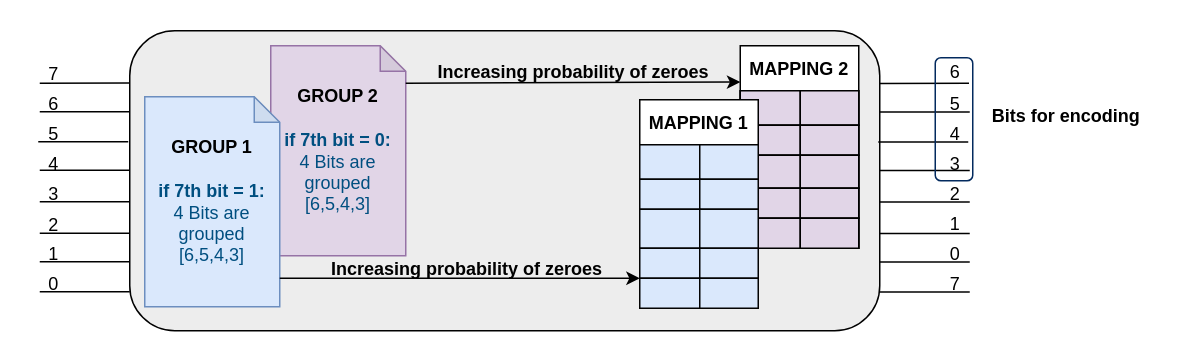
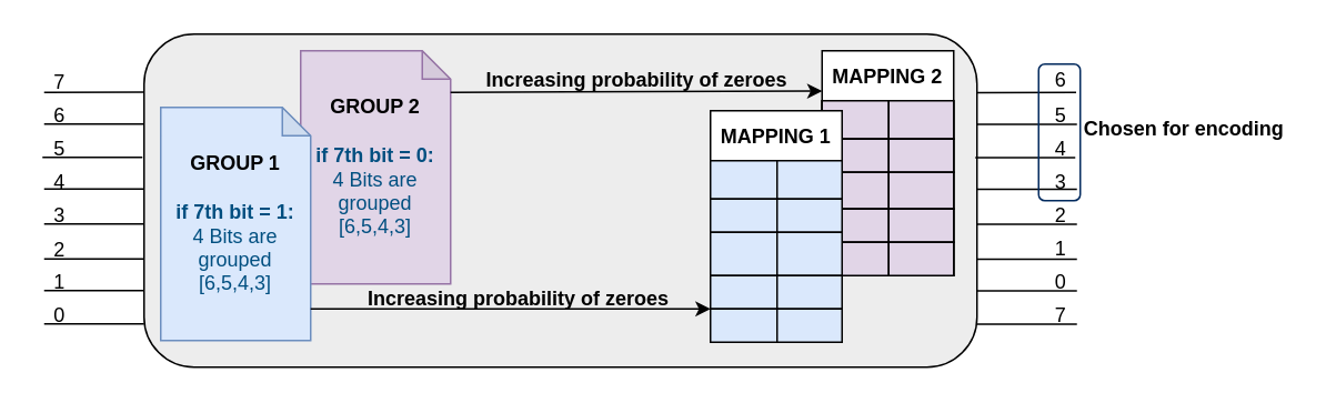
- <mxCell id="74" value="&lt;b&gt;Bits for encoding&lt;/b&gt;" style="text;html=1;align=center;verticalAlign=middle;resizable=0;points=[];autosize=1;strokeColor=none;fillColor=none;" vertex="1" parent="1"><mxGeometry x="640" y="62" width="140" height="30" as="geometry" /></mxCell>
+ <mxCell id="74" value="&lt;b&gt;Chosen for encoding&lt;/b&gt;" style="text;html=1;align=center;verticalAlign=middle;resizable=0;points=[];autosize=1;strokeColor=none;fillColor=none;" vertex="1" parent="1"><mxGeometry x="640" y="62" width="140" height="30" as="geometry" /></mxCell>
